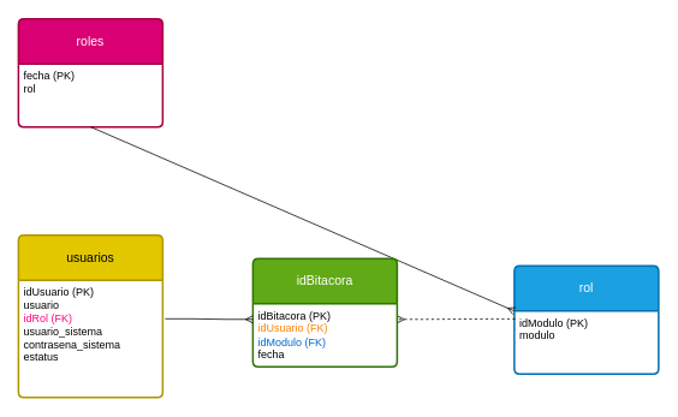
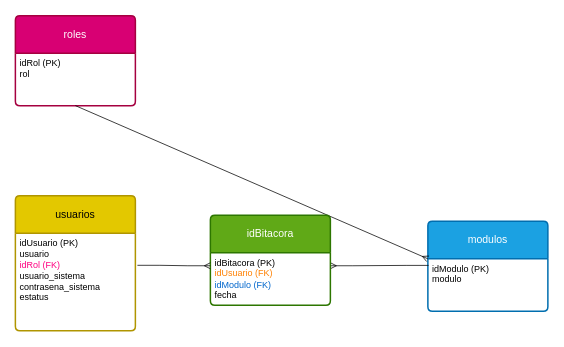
- <mxCell id="3" value="&lt;div&gt;fecha (PK)&lt;/div&gt;&lt;div&gt;rol&lt;/div&gt;" style="align=left;strokeColor=none;fillColor=none;spacingLeft=4;fontSize=12;verticalAlign=top;resizable=0;rotatable=0;part=1;html=1;" parent="2" vertex="1"><mxGeometry y="50" width="160" height="70" as="geometry" /></mxCell>
+ <mxCell id="3" value="&lt;div&gt;idRol (PK)&lt;/div&gt;&lt;div&gt;rol&lt;/div&gt;" style="align=left;strokeColor=none;fillColor=none;spacingLeft=4;fontSize=12;verticalAlign=top;resizable=0;rotatable=0;part=1;html=1;" parent="2" vertex="1"><mxGeometry y="50" width="160" height="70" as="geometry" /></mxCell>
- <mxCell id="6" value="rol" style="swimlane;childLayout=stackLayout;horizontal=1;startSize=50;horizontalStack=0;rounded=1;fontSize=14;fontStyle=0;strokeWidth=2;resizeParent=0;resizeLast=1;shadow=0;dashed=0;align=center;arcSize=4;whiteSpace=wrap;html=1;fillColor=#1ba1e2;strokeColor=#006EAF;fontColor=#ffffff;" parent="1" vertex="1"><mxGeometry x="570" y="294" width="160" height="120" as="geometry" /></mxCell>
+ <mxCell id="6" value="modulos" style="swimlane;childLayout=stackLayout;horizontal=1;startSize=50;horizontalStack=0;rounded=1;fontSize=14;fontStyle=0;strokeWidth=2;resizeParent=0;resizeLast=1;shadow=0;dashed=0;align=center;arcSize=4;whiteSpace=wrap;html=1;fillColor=#1ba1e2;strokeColor=#006EAF;fontColor=#ffffff;" parent="1" vertex="1"><mxGeometry x="570" y="294" width="160" height="120" as="geometry" /></mxCell>
- <mxCell id="8" value="" style="edgeStyle=entityRelationEdgeStyle;fontSize=12;html=1;endArrow=ERmany;rounded=0;exitX=0.006;exitY=0.129;exitDx=0;exitDy=0;exitPerimeter=0;entryX=1;entryY=0.25;entryDx=0;entryDy=0;dashed=1;" parent="1" source="7" target="11" edge="1"><mxGeometry width="100" height="100" relative="1" as="geometry"><mxPoint x="80" y="480" as="sourcePoint" /><mxPoint x="300" y="260" as="targetPoint" /></mxGeometry></mxCell>
+ <mxCell id="8" value="" style="edgeStyle=entityRelationEdgeStyle;fontSize=12;html=1;endArrow=ERmany;rounded=0;exitX=0.006;exitY=0.129;exitDx=0;exitDy=0;exitPerimeter=0;entryX=1;entryY=0.25;entryDx=0;entryDy=0;" parent="1" source="7" target="11" edge="1"><mxGeometry width="100" height="100" relative="1" as="geometry"><mxPoint x="80" y="480" as="sourcePoint" /><mxPoint x="300" y="260" as="targetPoint" /></mxGeometry></mxCell>
